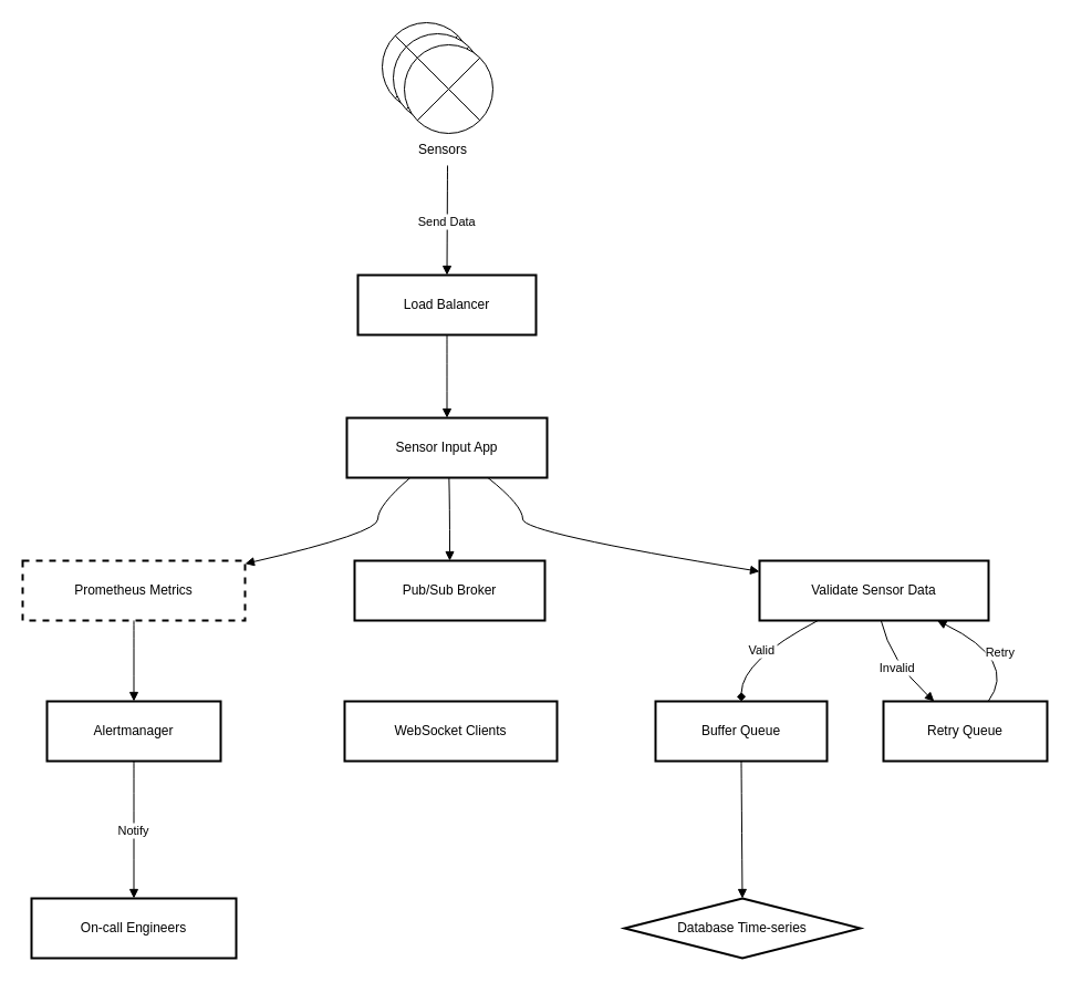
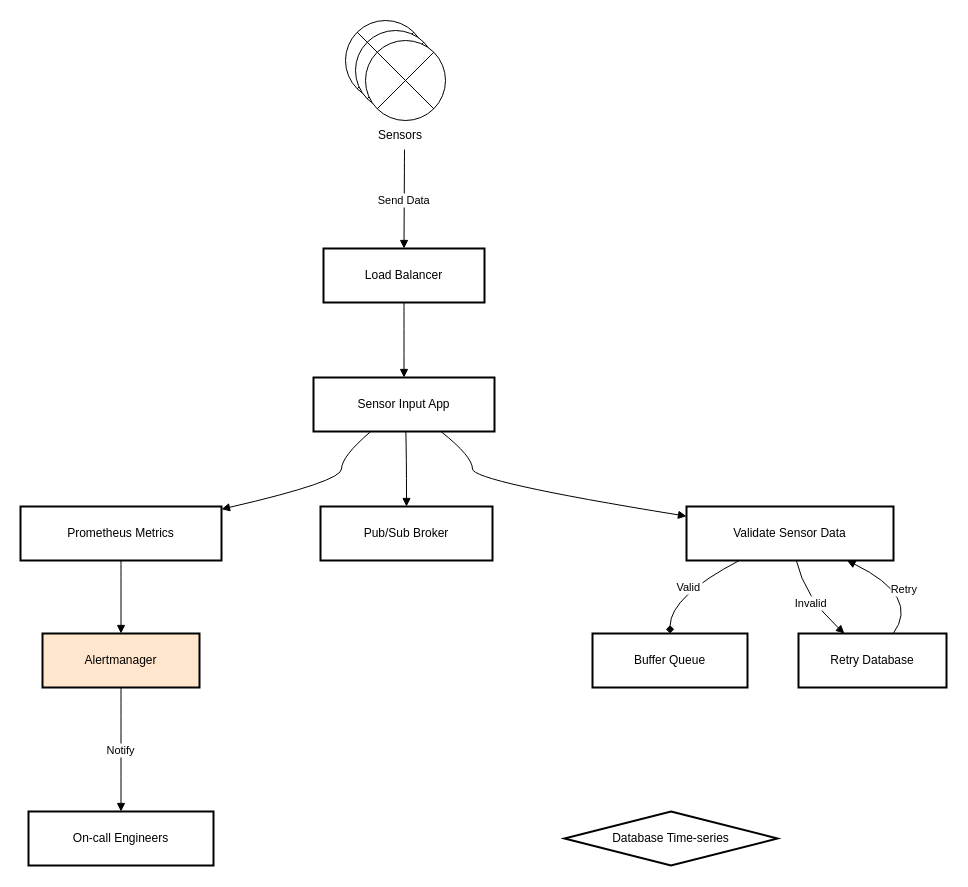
- <mxCell id="10" value="Prometheus Metrics" style="whiteSpace=wrap;strokeWidth=2;dashed=1;" vertex="1" parent="1"><mxGeometry x="20" y="506" width="201" height="54" as="geometry" /></mxCell>
+ <mxCell id="10" value="Prometheus Metrics" style="whiteSpace=wrap;strokeWidth=2;" vertex="1" parent="1"><mxGeometry x="20" y="506" width="201" height="54" as="geometry" /></mxCell>
- <mxCell id="11" value="Alertmanager" style="whiteSpace=wrap;strokeWidth=2;" vertex="1" parent="1"><mxGeometry x="42" y="633" width="157" height="54" as="geometry" /></mxCell>
+ <mxCell id="11" value="Alertmanager" style="whiteSpace=wrap;strokeWidth=2;fillColor=#ffe6cc;" vertex="1" parent="1"><mxGeometry x="42" y="633" width="157" height="54" as="geometry" /></mxCell>
- <mxCell id="5" value="WebSocket Clients" style="whiteSpace=wrap;strokeWidth=2;" vertex="1" parent="1"><mxGeometry x="311" y="633" width="192" height="54" as="geometry" /></mxCell>
- <mxCell id="8" value="Retry Queue" style="whiteSpace=wrap;strokeWidth=2;" vertex="1" parent="1"><mxGeometry x="798" y="633" width="148" height="54" as="geometry" /></mxCell>
+ <mxCell id="8" value="Retry Database" style="whiteSpace=wrap;strokeWidth=2;" vertex="1" parent="1"><mxGeometry x="798" y="633" width="148" height="54" as="geometry" /></mxCell>
- <mxCell id="20" value="" style="curved=1;startArrow=none;endArrow=block;exitX=0.5;exitY=1;entryX=0.5;entryY=-0.01;rounded=0;" edge="1" parent="1" source="7" target="9"><mxGeometry relative="1" as="geometry"><Array as="points" /></mxGeometry></mxCell>
